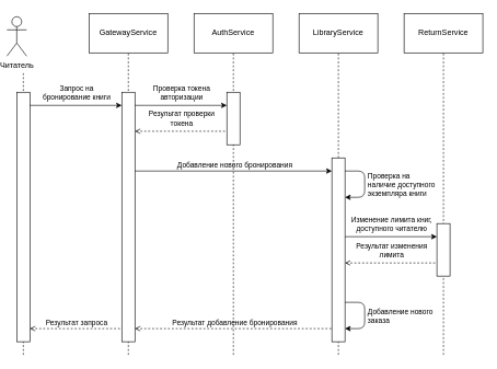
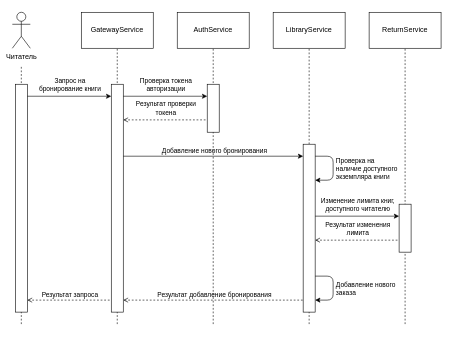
- <mxCell id="5" value="Читатель" style="shape=umlActor;verticalLabelPosition=bottom;verticalAlign=top;html=1;outlineConnect=0;labelBackgroundColor=none;fillColor=none;" parent="1" vertex="1"><mxGeometry x="10" y="25" width="30" height="60" as="geometry" /></mxCell>
+ <mxCell id="5" value="Читатель" style="shape=umlActor;verticalLabelPosition=bottom;verticalAlign=top;html=1;outlineConnect=0;labelBackgroundColor=none;fillColor=none;" parent="1" vertex="1"><mxGeometry x="20" y="20" width="30" height="60" as="geometry" /></mxCell>
